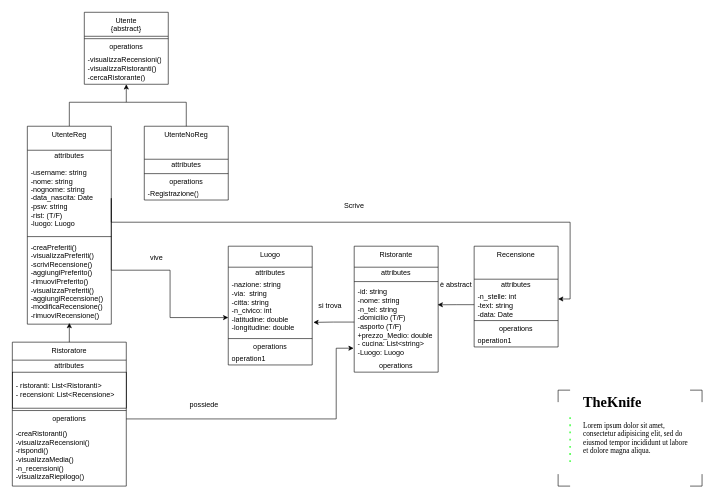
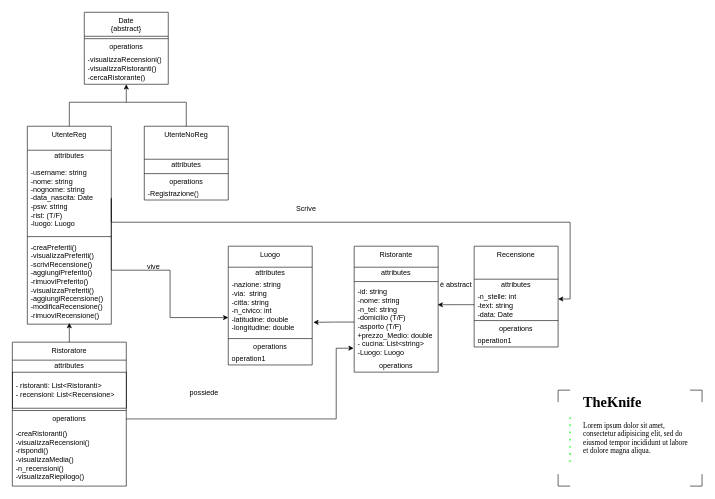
- <mxCell id="26" value="&lt;div&gt;Utente&lt;/div&gt;&lt;div&gt;{abstract}&lt;/div&gt;" style="swimlane;fontStyle=0;align=center;verticalAlign=top;childLayout=stackLayout;horizontal=1;startSize=40;horizontalStack=0;resizeParent=1;resizeParentMax=0;resizeLast=0;collapsible=0;marginBottom=0;html=1;whiteSpace=wrap;" parent="1" vertex="1"><mxGeometry x="140" y="20" width="140" height="120" as="geometry" /></mxCell>
+ <mxCell id="26" value="&lt;div&gt;Date&lt;/div&gt;&lt;div&gt;{abstract}&lt;/div&gt;" style="swimlane;fontStyle=0;align=center;verticalAlign=top;childLayout=stackLayout;horizontal=1;startSize=40;horizontalStack=0;resizeParent=1;resizeParentMax=0;resizeLast=0;collapsible=0;marginBottom=0;html=1;whiteSpace=wrap;" parent="1" vertex="1"><mxGeometry x="140" y="20" width="140" height="120" as="geometry" /></mxCell>
- <mxCell id="53" value="Scrive" style="text;html=1;align=center;verticalAlign=middle;whiteSpace=wrap;rounded=0;movable=0;resizable=0;rotatable=0;deletable=0;editable=0;locked=1;connectable=0;" parent="1" vertex="1"><mxGeometry x="560" y="328" width="60" height="30" as="geometry" /></mxCell>
+ <mxCell id="53" value="Scrive" style="text;html=1;align=center;verticalAlign=middle;whiteSpace=wrap;rounded=0;movable=0;resizable=0;rotatable=0;deletable=0;editable=0;locked=1;connectable=0;" parent="1" vertex="1"><mxGeometry x="480" y="333" width="60" height="30" as="geometry" /></mxCell>
- <mxCell id="54" value="vive" style="text;html=1;align=center;verticalAlign=middle;resizable=0;points=[];autosize=1;strokeColor=none;fillColor=none;" parent="1" vertex="1"><mxGeometry x="240" y="414" width="40" height="30" as="geometry" /></mxCell>
+ <mxCell id="54" value="vive" style="text;html=1;align=center;verticalAlign=middle;resizable=0;points=[];autosize=1;strokeColor=none;fillColor=none;" parent="1" vertex="1"><mxGeometry x="235" y="429" width="40" height="30" as="geometry" /></mxCell>
- <mxCell id="55" value="si trova" style="text;html=1;align=center;verticalAlign=middle;whiteSpace=wrap;rounded=0;" parent="1" vertex="1"><mxGeometry x="520" y="494" width="60" height="30" as="geometry" /></mxCell>
- <mxCell id="56" value="possiede" style="text;html=1;align=center;verticalAlign=middle;whiteSpace=wrap;rounded=0;" parent="1" vertex="1"><mxGeometry x="310" y="660" width="60" height="30" as="geometry" /></mxCell>
+ <mxCell id="56" value="possiede" style="text;html=1;align=center;verticalAlign=middle;whiteSpace=wrap;rounded=0;" parent="1" vertex="1"><mxGeometry x="310" y="640" width="60" height="30" as="geometry" /></mxCell>
